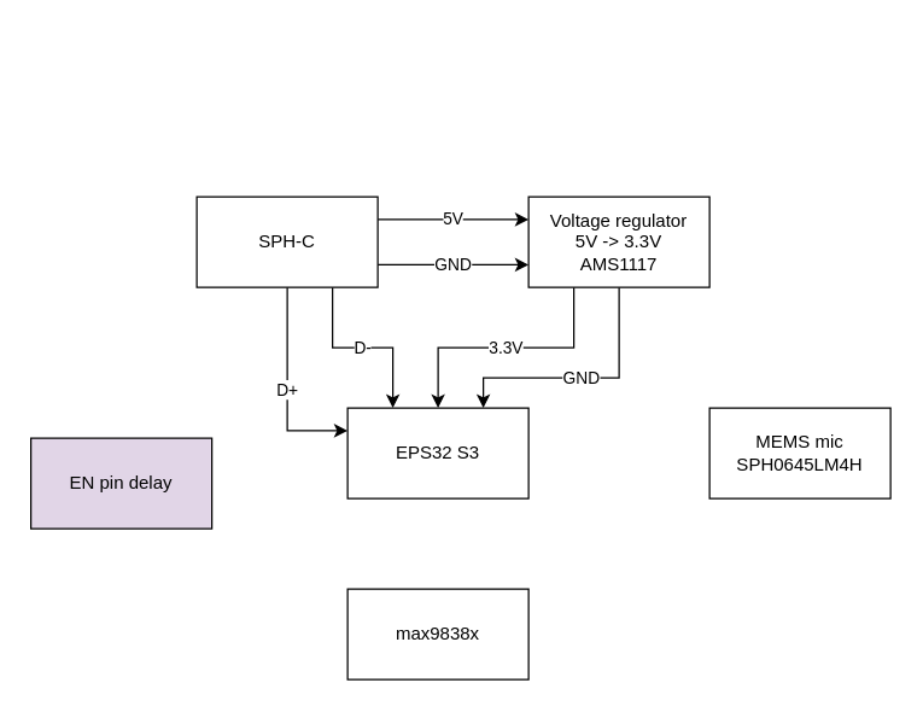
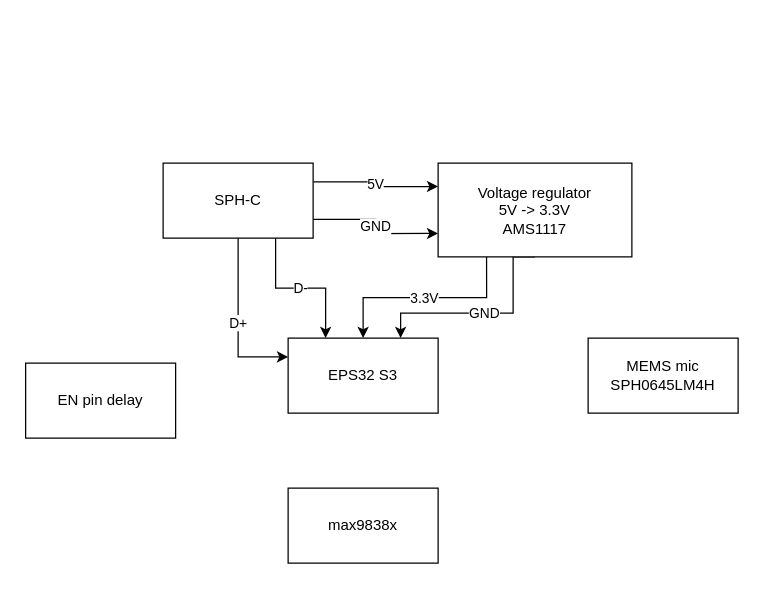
- <mxCell id="10" value="&lt;div&gt;Voltage regulator&lt;/div&gt;&lt;div&gt;5V -&amp;gt; 3.3V&lt;/div&gt;&lt;div&gt;AMS1117&lt;/div&gt;" style="whiteSpace=wrap;html=1;rounded=0;" vertex="1" parent="1"><mxGeometry x="350" y="130" width="120" height="60" as="geometry" /></mxCell>
+ <mxCell id="10" value="&lt;div&gt;Voltage regulator&lt;/div&gt;&lt;div&gt;5V -&amp;gt; 3.3V&lt;/div&gt;&lt;div&gt;AMS1117&lt;/div&gt;" style="whiteSpace=wrap;html=1;rounded=0;" vertex="1" parent="1"><mxGeometry x="350" y="130" width="155" height="75" as="geometry" /></mxCell>
- <mxCell id="11" value="&lt;div&gt;EN pin delay&lt;/div&gt;" style="rounded=0;whiteSpace=wrap;html=1;fillColor=#e1d5e7;" vertex="1" parent="1"><mxGeometry x="20" y="290" width="120" height="60" as="geometry" /></mxCell>
+ <mxCell id="11" value="&lt;div&gt;EN pin delay&lt;/div&gt;" style="rounded=0;whiteSpace=wrap;html=1;" vertex="1" parent="1"><mxGeometry x="20" y="290" width="120" height="60" as="geometry" /></mxCell>
